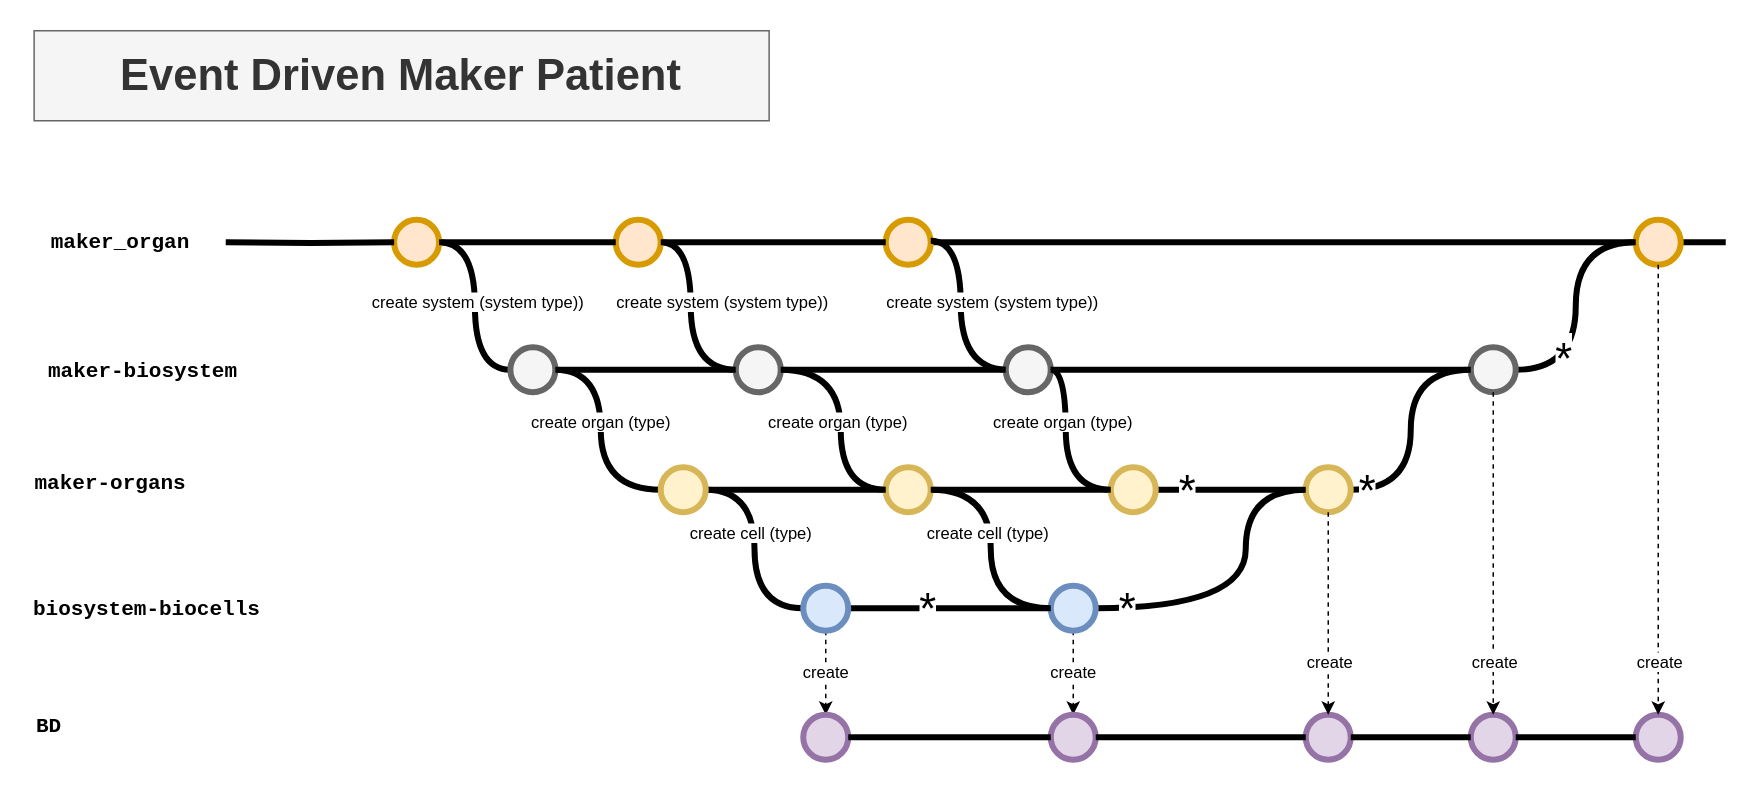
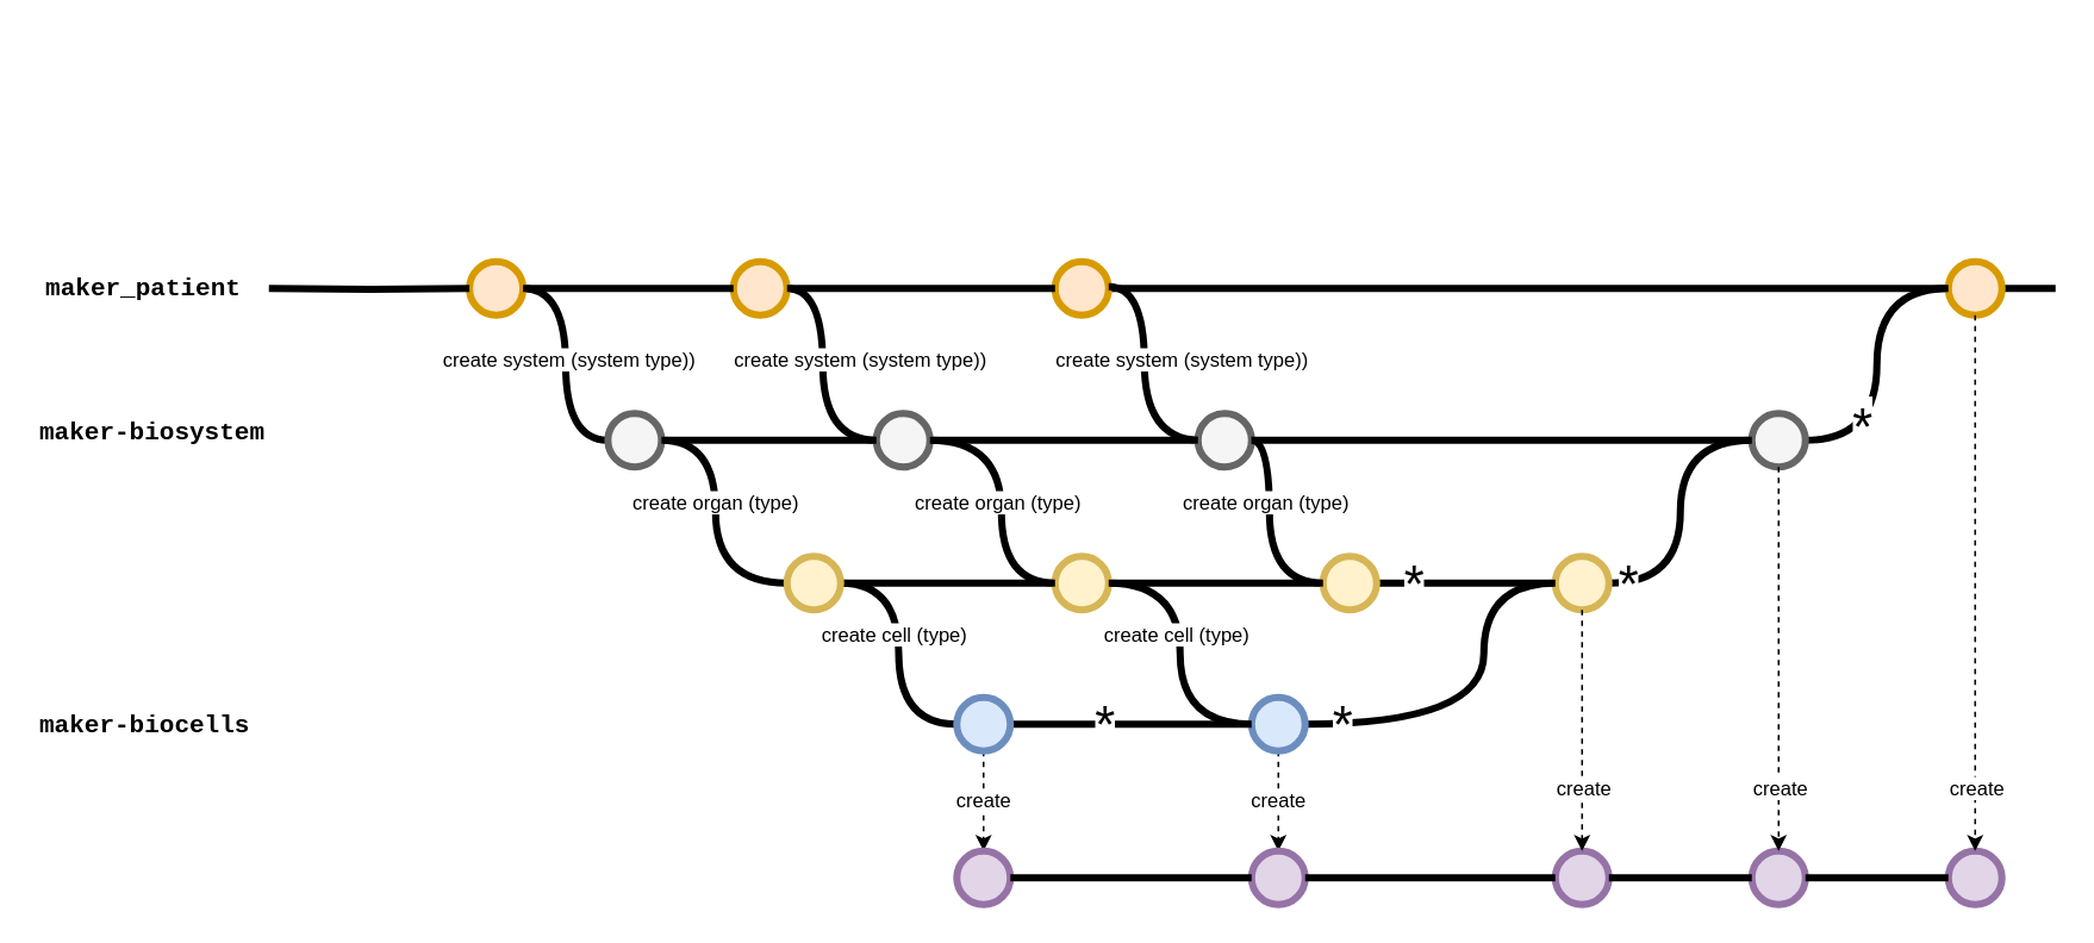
- <mxCell id="51" value="Event Driven Maker Patient" style="text;html=1;strokeColor=#666666;fillColor=#f5f5f5;align=center;verticalAlign=middle;whiteSpace=wrap;rounded=0;fontStyle=1;fontSize=29;fontColor=#333333;" parent="1" vertex="1"><mxGeometry x="22.25" y="20" width="490" height="60" as="geometry" /></mxCell>
- <mxCell id="7" value="maker_organ" style="text;html=1;strokeColor=none;fillColor=none;align=center;verticalAlign=middle;whiteSpace=wrap;overflow=hidden;fontSize=14;fontStyle=1;fontFamily=Courier New;" parent="1" vertex="1"><mxGeometry x="20" y="140" width="120" height="42" as="geometry" /></mxCell>
+ <mxCell id="7" value="maker_patient" style="text;html=1;strokeColor=none;fillColor=none;align=center;verticalAlign=middle;whiteSpace=wrap;overflow=hidden;fontSize=14;fontStyle=1;fontFamily=Courier New;" parent="1" vertex="1"><mxGeometry x="20" y="140" width="120" height="42" as="geometry" /></mxCell>
- <mxCell id="12" value="maker-biosystem" style="text;html=1;strokeColor=none;fillColor=none;align=left;verticalAlign=middle;whiteSpace=wrap;overflow=hidden;fontSize=14;fontStyle=1;fontFamily=Courier New;" parent="1" vertex="1"><mxGeometry x="30" y="236" width="240" height="20" as="geometry" /></mxCell>
+ <mxCell id="12" value="maker-biosystem" style="text;html=1;strokeColor=none;fillColor=none;align=left;verticalAlign=middle;whiteSpace=wrap;overflow=hidden;fontSize=14;fontStyle=1;fontFamily=Courier New;" parent="1" vertex="1"><mxGeometry x="20" y="231" width="240" height="20" as="geometry" /></mxCell>
- <mxCell id="26" value="maker-organs" style="text;html=1;strokeColor=none;fillColor=none;align=left;verticalAlign=middle;whiteSpace=wrap;overflow=hidden;fontSize=14;fontStyle=1;fontFamily=Courier New;" parent="1" vertex="1"><mxGeometry x="20.5" y="311" width="112.25" height="20" as="geometry" /></mxCell>
- <mxCell id="35" value="biosystem-biocells" style="text;html=1;strokeColor=none;fillColor=none;align=left;verticalAlign=middle;whiteSpace=wrap;overflow=hidden;fontSize=14;fontStyle=1;fontFamily=Courier New;" parent="1" vertex="1"><mxGeometry x="20" y="395" width="240" height="20" as="geometry" /></mxCell>
+ <mxCell id="35" value="maker-biocells" style="text;html=1;strokeColor=none;fillColor=none;align=left;verticalAlign=middle;whiteSpace=wrap;overflow=hidden;fontSize=14;fontStyle=1;fontFamily=Courier New;" parent="1" vertex="1"><mxGeometry x="20" y="395" width="240" height="20" as="geometry" /></mxCell>
- <mxCell id="41" value="BD" style="text;html=1;strokeColor=none;fillColor=none;align=left;verticalAlign=middle;whiteSpace=wrap;overflow=hidden;fontSize=14;fontStyle=1;fontFamily=Courier New;" parent="1" vertex="1"><mxGeometry x="22.25" y="473" width="240" height="20" as="geometry" /></mxCell>
